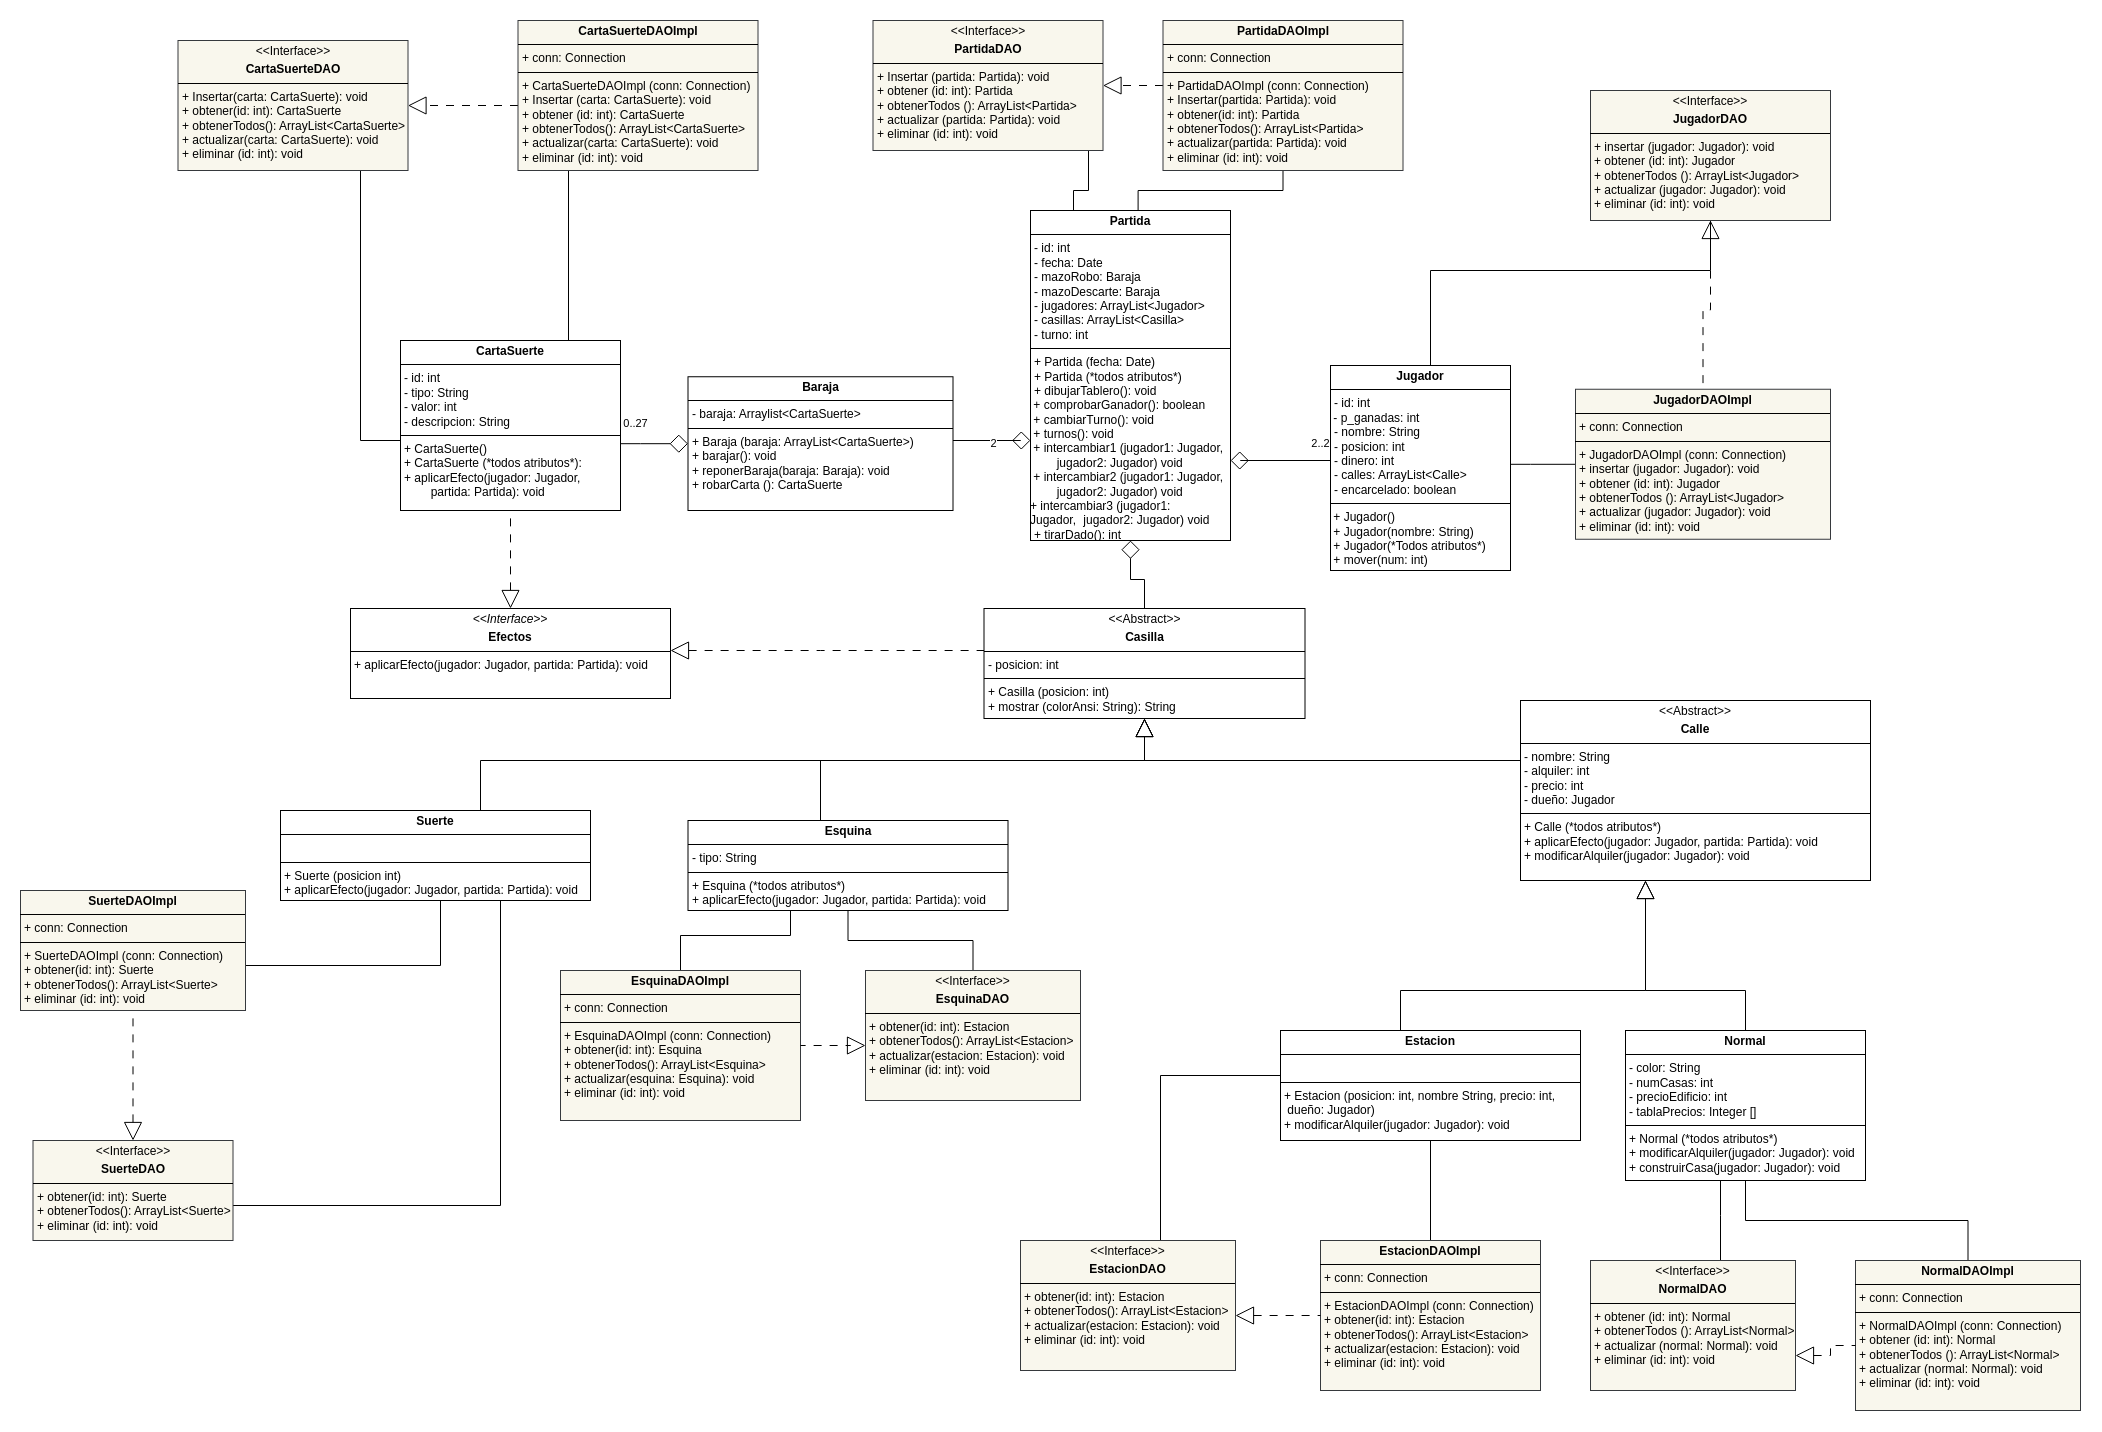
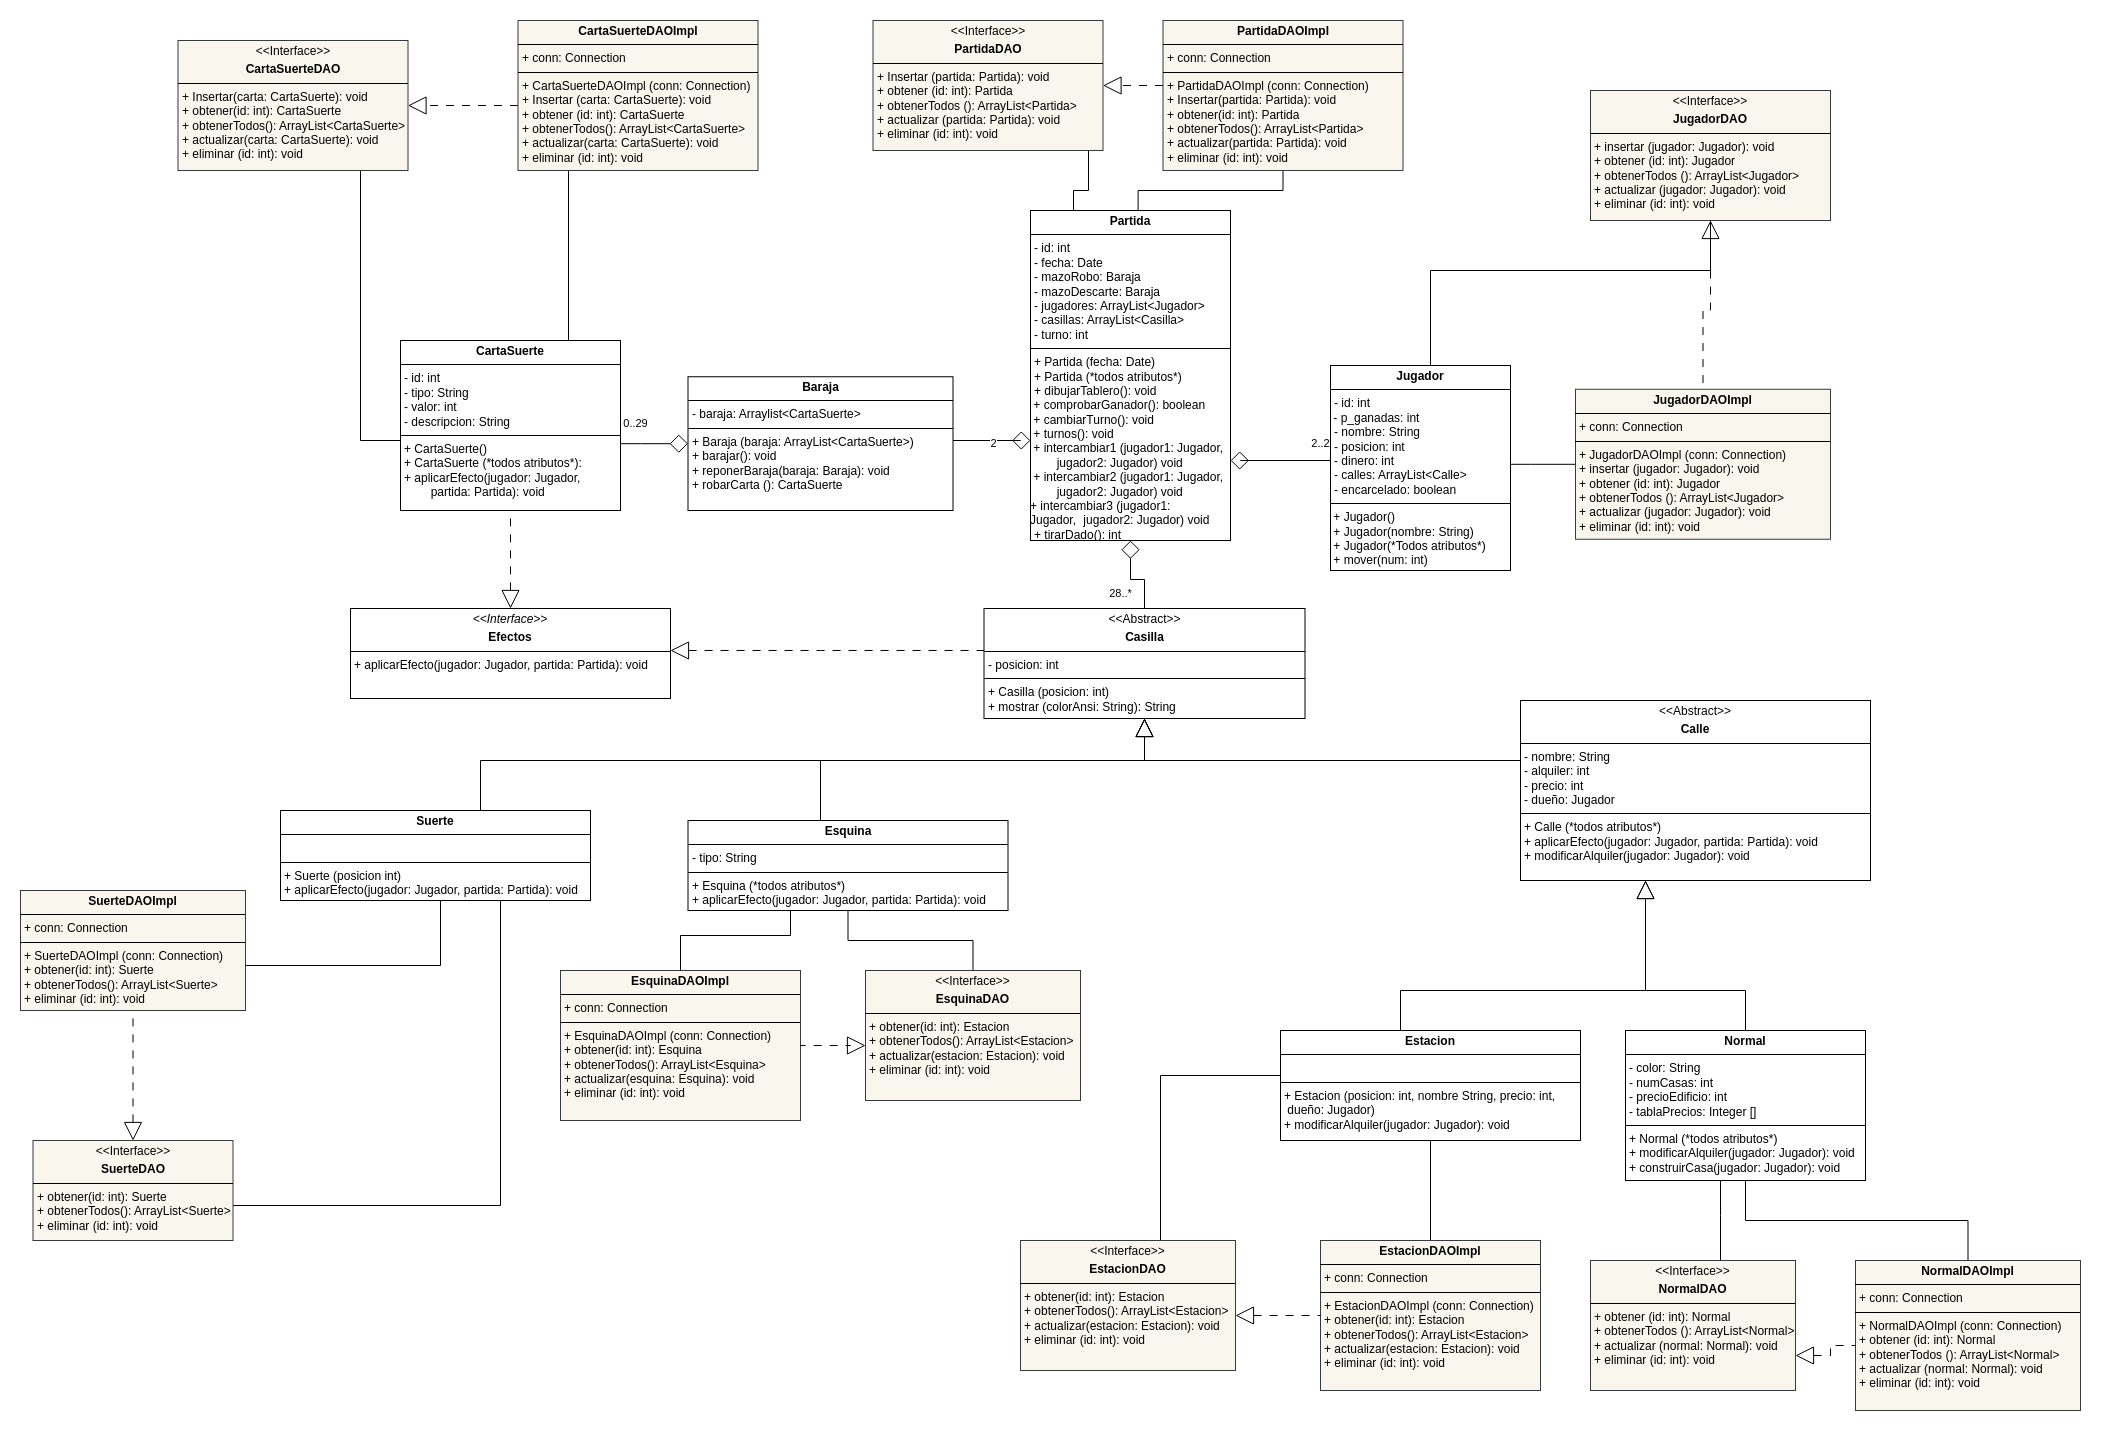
- <mxCell id="31" value="0..27" style="text;html=1;align=center;verticalAlign=middle;resizable=0;points=[];autosize=1;strokeColor=none;fillColor=none;fontFamily=Helvetica;fontSize=11;fontColor=default;labelBackgroundColor=default;" parent="1" vertex="1"><mxGeometry x="610" y="408" width="50" height="30" as="geometry" /></mxCell>
+ <mxCell id="31" value="0..29" style="text;html=1;align=center;verticalAlign=middle;resizable=0;points=[];autosize=1;strokeColor=none;fillColor=none;fontFamily=Helvetica;fontSize=11;fontColor=default;labelBackgroundColor=default;" parent="1" vertex="1"><mxGeometry x="610" y="408" width="50" height="30" as="geometry" /></mxCell>
+ <mxCell id="32" value="28..*" style="text;html=1;align=center;verticalAlign=middle;resizable=0;points=[];autosize=1;strokeColor=none;fillColor=none;fontFamily=Helvetica;fontSize=11;fontColor=default;labelBackgroundColor=default;" parent="1" vertex="1"><mxGeometry x="1095" y="578" width="50" height="30" as="geometry" /></mxCell>
